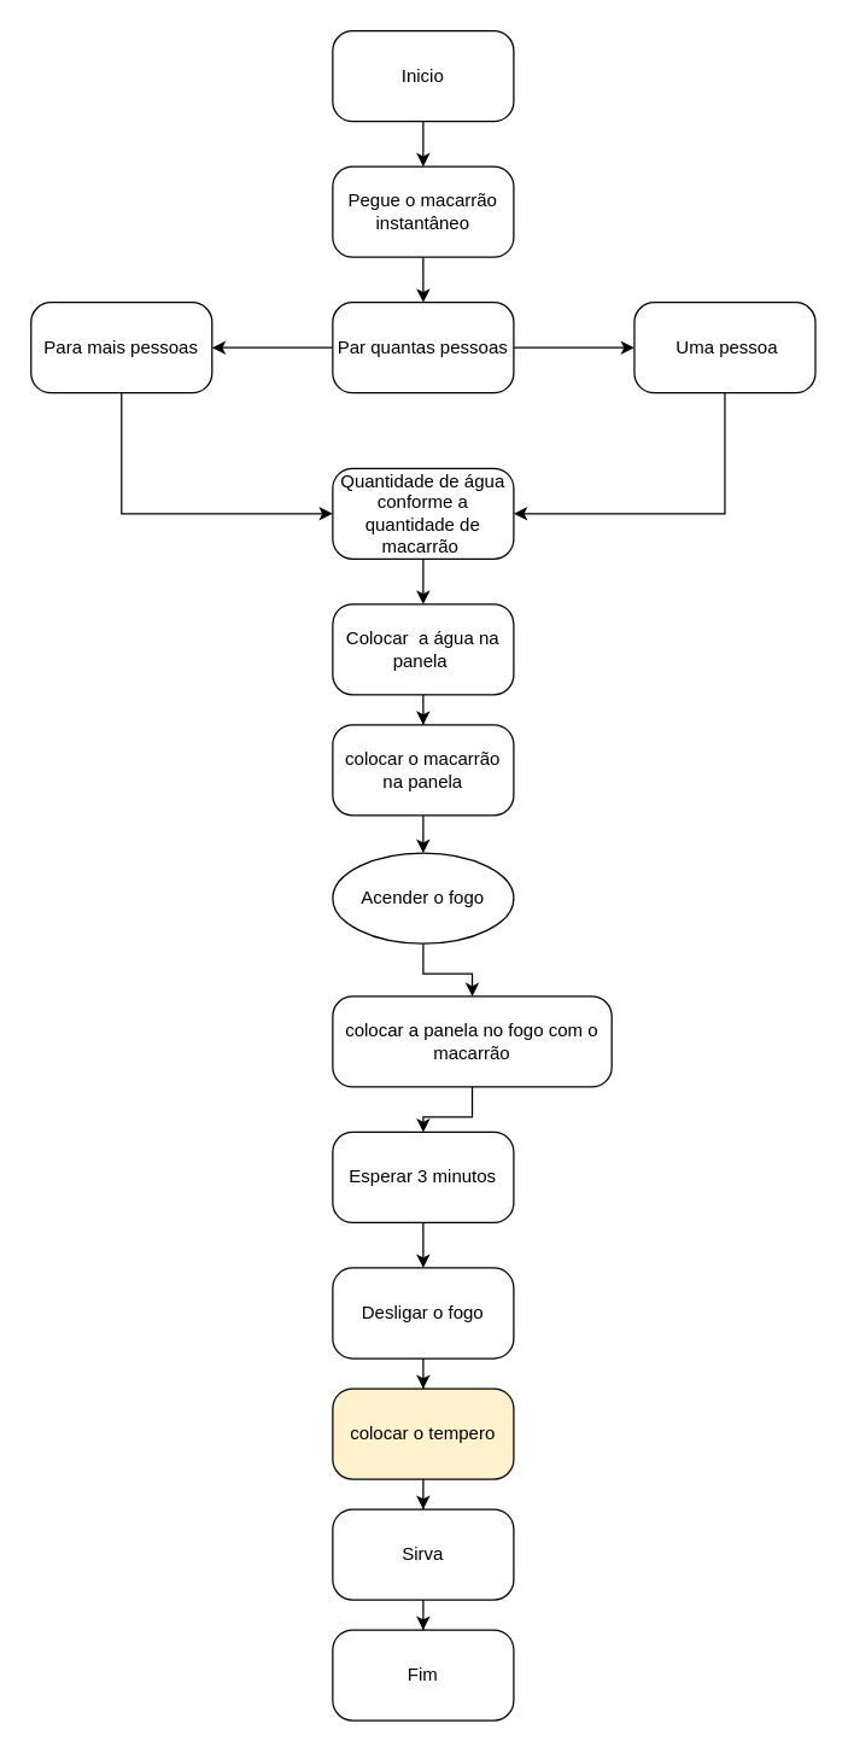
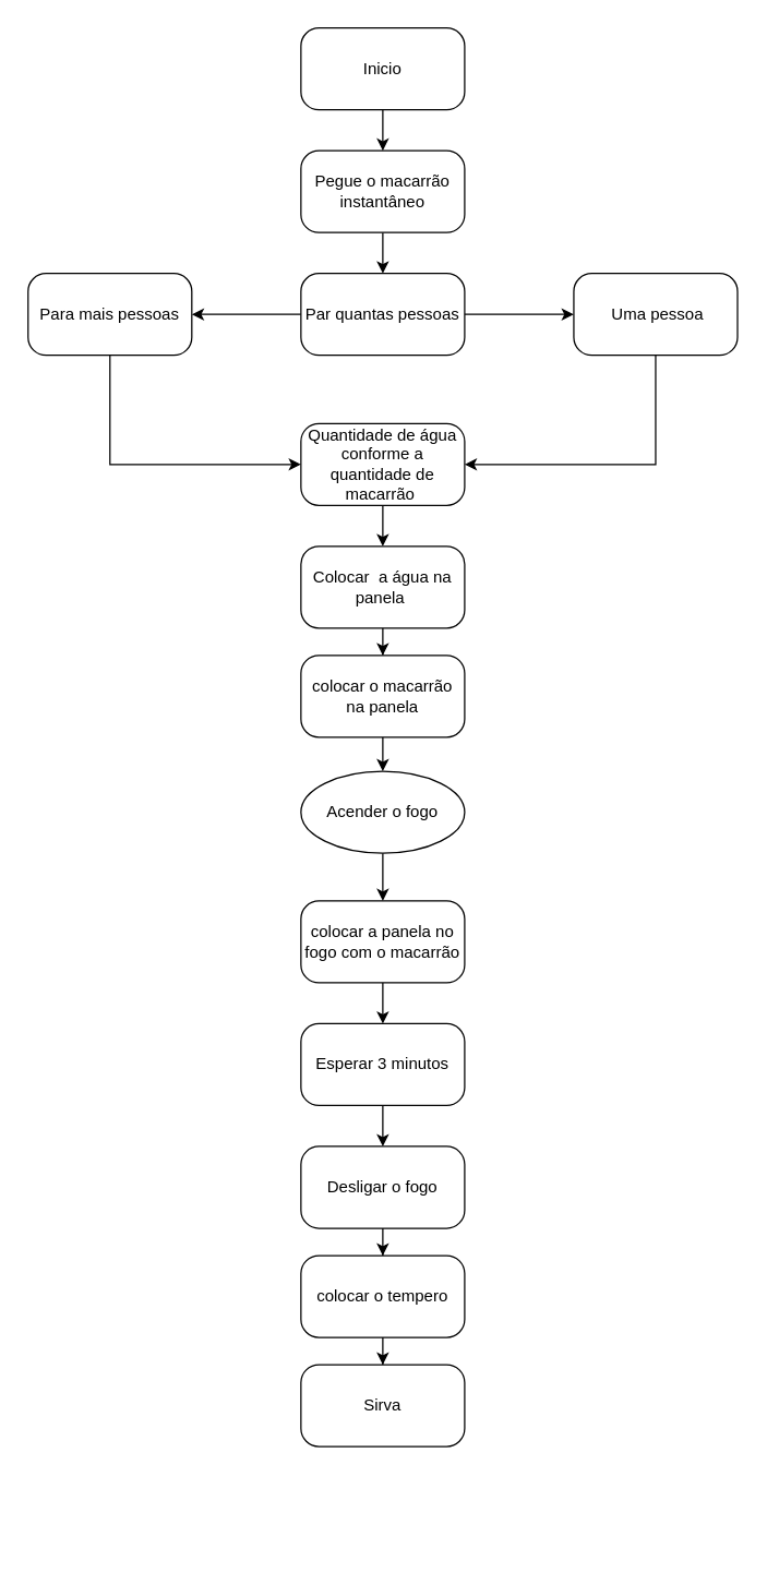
- <mxCell id="22" value="colocar a panela no fogo com o macarrão" style="rounded=1;whiteSpace=wrap;html=1;arcSize=22;" vertex="1" parent="1"><mxGeometry x="220" y="660" width="185" height="60" as="geometry" /></mxCell>
+ <mxCell id="22" value="colocar a panela no fogo com o macarrão" style="rounded=1;whiteSpace=wrap;html=1;arcSize=22;" vertex="1" parent="1"><mxGeometry x="220" y="660" width="120" height="60" as="geometry" /></mxCell>
- <mxCell id="28" value="colocar o tempero" style="whiteSpace=wrap;html=1;rounded=1;arcSize=22;fillColor=#fff2cc;" vertex="1" parent="1"><mxGeometry x="220" y="920" width="120" height="60" as="geometry" /></mxCell>
+ <mxCell id="28" value="colocar o tempero" style="whiteSpace=wrap;html=1;rounded=1;arcSize=22;" vertex="1" parent="1"><mxGeometry x="220" y="920" width="120" height="60" as="geometry" /></mxCell>
- <mxCell id="29" value="" style="edgeStyle=orthogonalEdgeStyle;rounded=0;orthogonalLoop=1;jettySize=auto;html=1;" edge="1" parent="1" source="30" target="31"><mxGeometry relative="1" as="geometry" /></mxCell>
- <mxCell id="31" value="Fim" style="whiteSpace=wrap;html=1;rounded=1;arcSize=22;" vertex="1" parent="1"><mxGeometry x="220" y="1080" width="120" height="60" as="geometry" /></mxCell>
